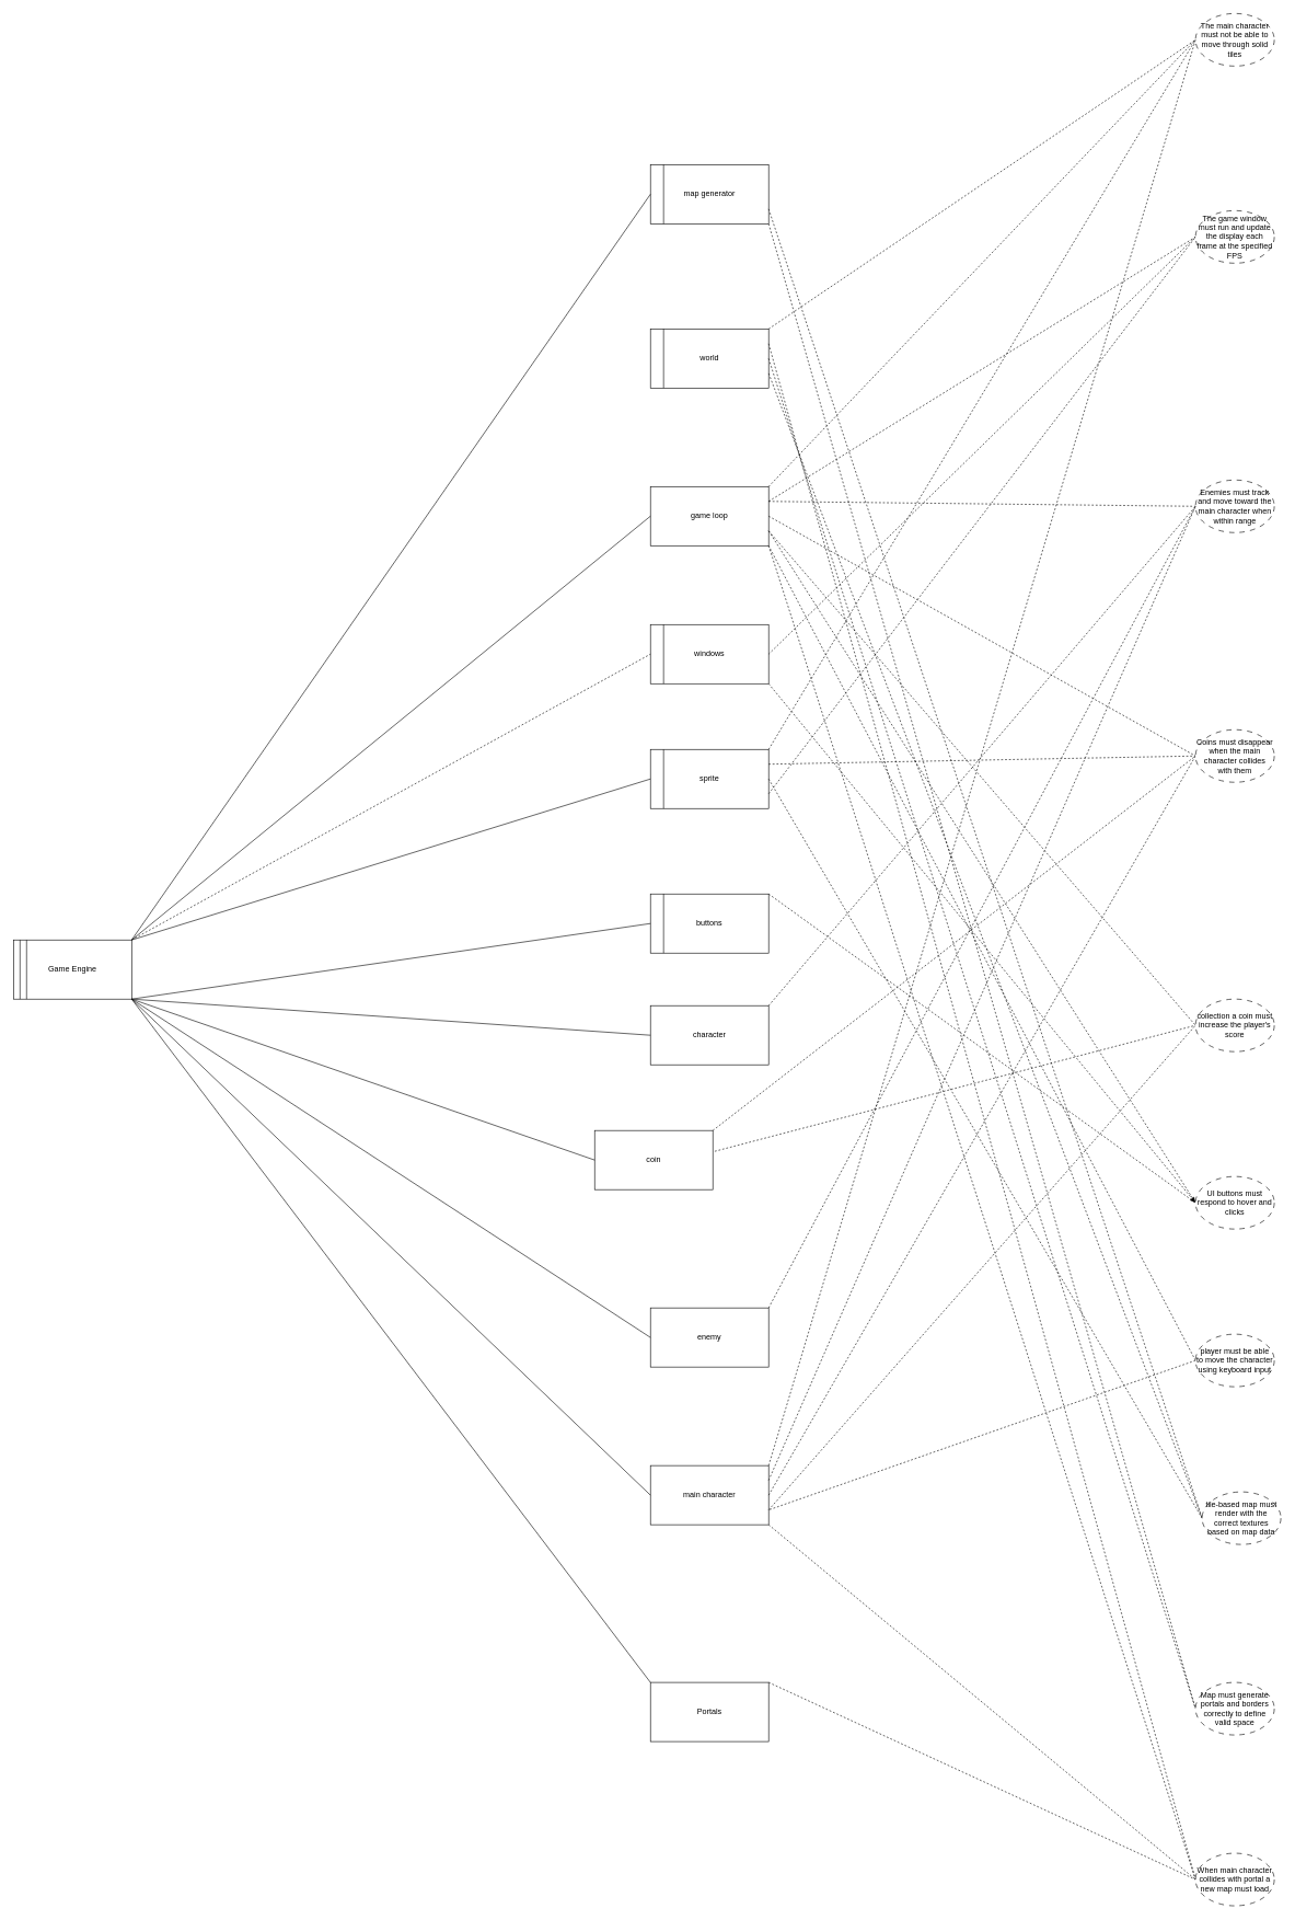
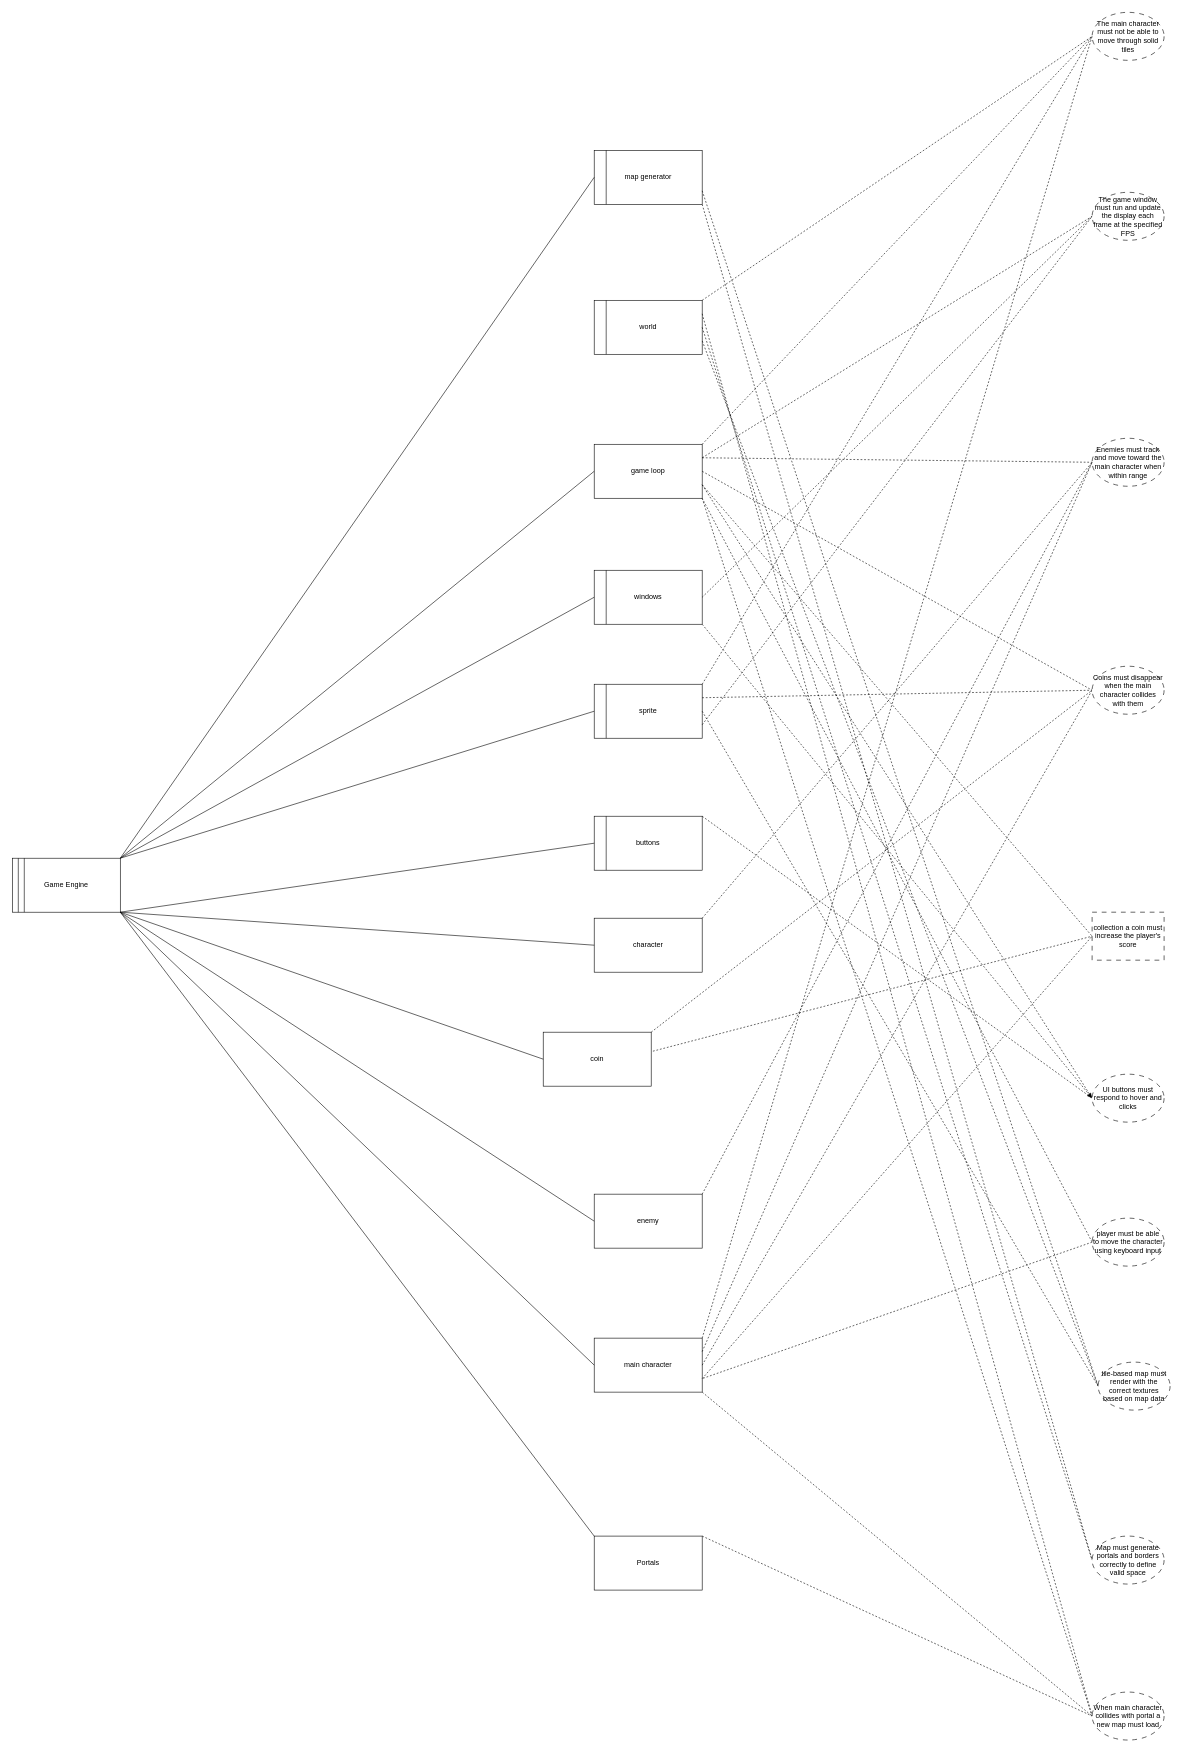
- <mxCell id="21" value="" style="endArrow=none;html=1;rounded=0;entryX=0;entryY=0.5;entryDx=0;entryDy=0;exitX=1;exitY=0;exitDx=0;exitDy=0;dashed=1;" edge="1" parent="1" source="10" target="8"><mxGeometry width="50" height="50" relative="1" as="geometry"><mxPoint x="570" y="1075" as="sourcePoint" /><mxPoint x="980" y="1010" as="targetPoint" /></mxGeometry></mxCell>
+ <mxCell id="21" value="" style="endArrow=none;html=1;rounded=0;entryX=0;entryY=0.5;entryDx=0;entryDy=0;exitX=1;exitY=0;exitDx=0;exitDy=0;" edge="1" parent="1" source="10" target="8"><mxGeometry width="50" height="50" relative="1" as="geometry"><mxPoint x="570" y="1075" as="sourcePoint" /><mxPoint x="980" y="1010" as="targetPoint" /></mxGeometry></mxCell>
- <mxCell id="4" value="collection a coin must increase the player's score" style="ellipse;whiteSpace=wrap;html=1;dashed=1;dashPattern=8 8;" vertex="1" parent="1"><mxGeometry x="1820" y="1520" width="120" height="80" as="geometry" /></mxCell>
+ <mxCell id="4" value="collection a coin must increase the player's score" style="whiteSpace=wrap;html=1;dashed=1;dashPattern=8 8;rounded=0;" vertex="1" parent="1"><mxGeometry x="1820" y="1520" width="120" height="80" as="geometry" /></mxCell>
